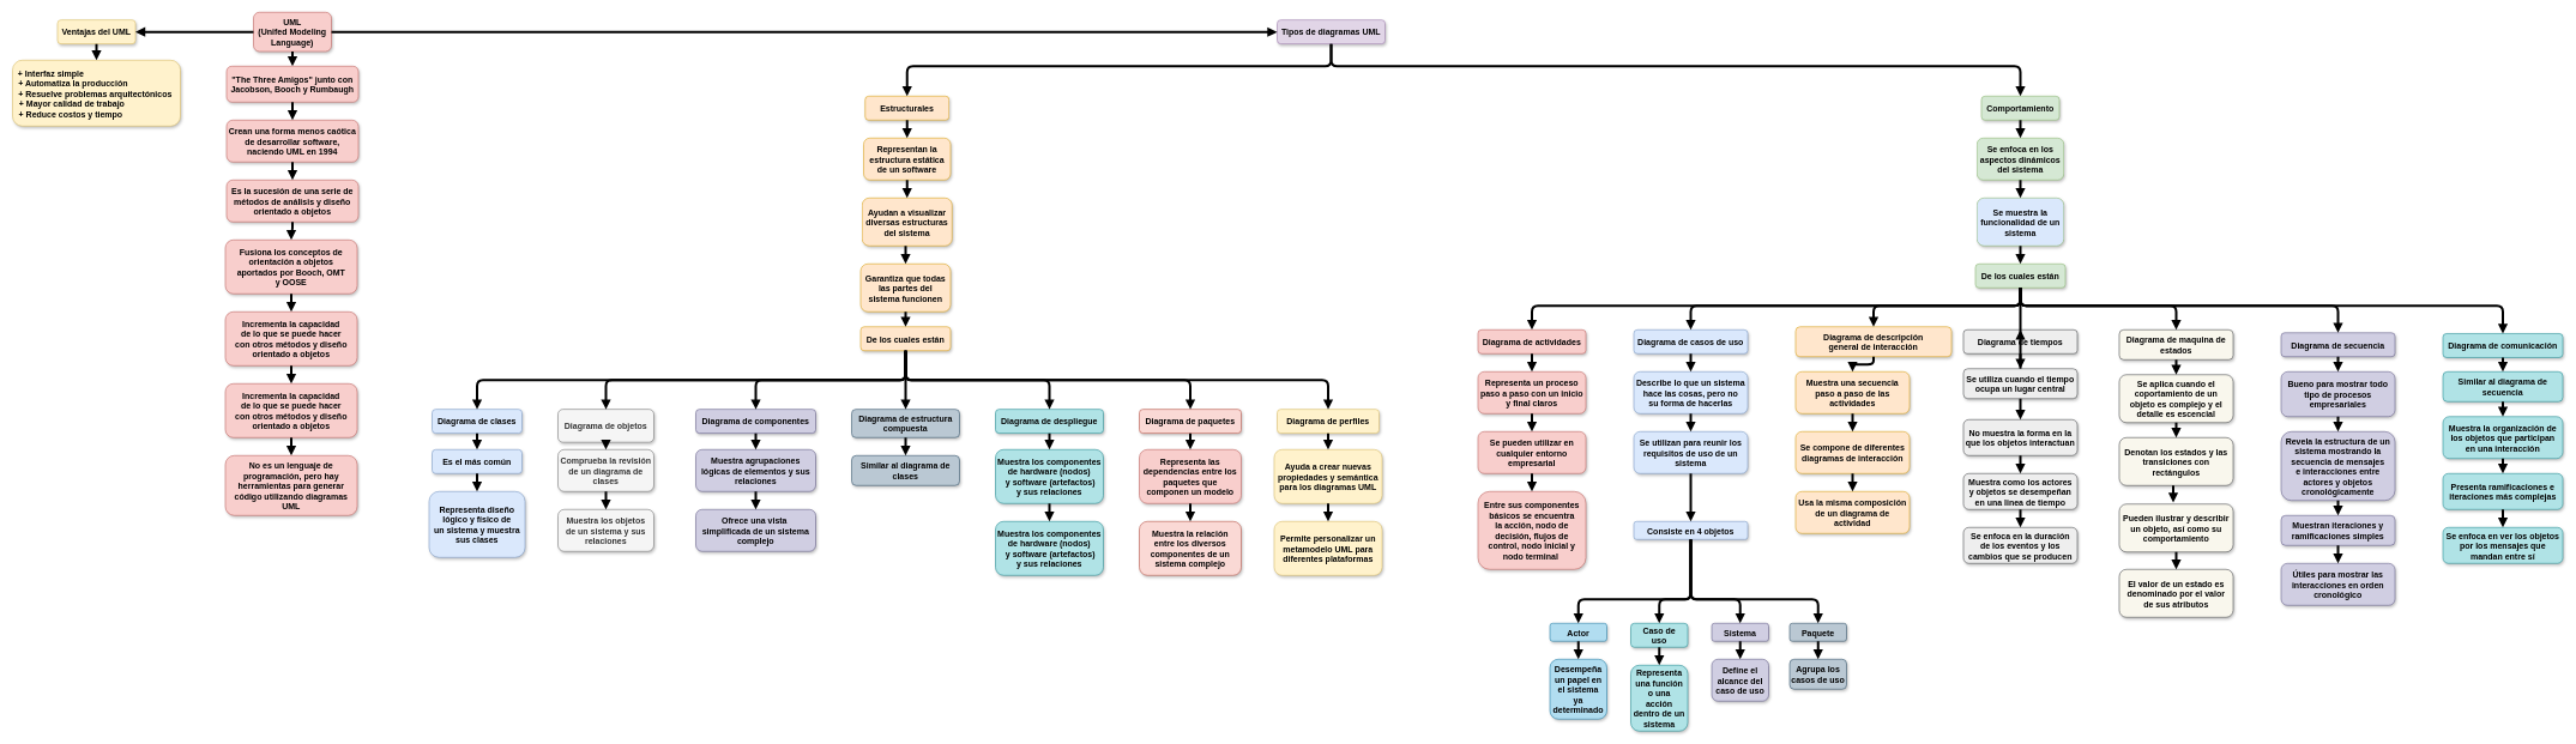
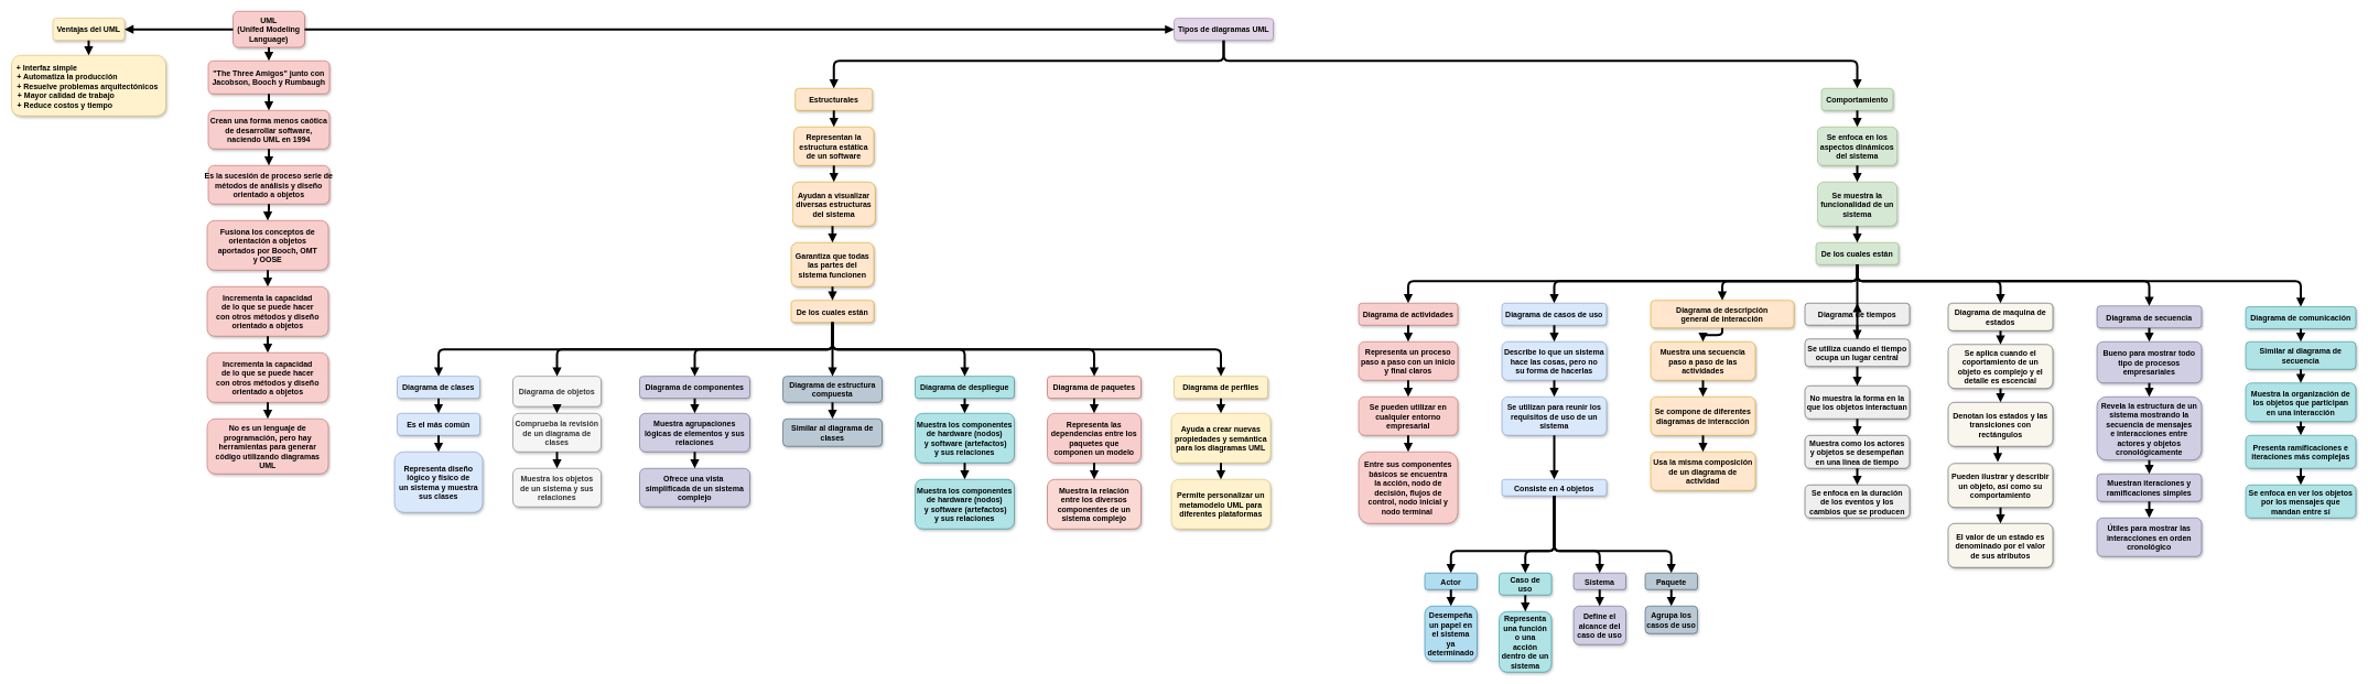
- <mxCell id="3" value="Es la sucesión de una serie de&#10;métodos de análisis y diseño&#10;orientado a objetos" style="rounded=1;fillColor=#f8cecc;strokeColor=#b85450;shadow=1;fontStyle=1;fontSize=14;" parent="1" vertex="1"><mxGeometry x="377" y="300" width="220" height="70" as="geometry" /></mxCell>
+ <mxCell id="3" value="Es la sucesión de proceso serie de&#10;métodos de análisis y diseño&#10;orientado a objetos" style="rounded=1;fillColor=#f8cecc;strokeColor=#b85450;shadow=1;fontStyle=1;fontSize=14;" parent="1" vertex="1"><mxGeometry x="377" y="300" width="220" height="70" as="geometry" /></mxCell>
- <mxCell id="73" value="Se muestra la&#10;funcionalidad de un&#10;sistema" style="rounded=1;fillColor=#dae8fc;strokeColor=#82b366;shadow=1;fontStyle=1;fontSize=14;align=center;horizontal=1;verticalAlign=middle;" vertex="1" parent="1"><mxGeometry x="3297.5" y="330" width="145" height="80" as="geometry" /></mxCell>
+ <mxCell id="73" value="Se muestra la&#10;funcionalidad de un&#10;sistema" style="rounded=1;fillColor=#d5e8d4;strokeColor=#82b366;shadow=1;fontStyle=1;fontSize=14;align=center;horizontal=1;verticalAlign=middle;" vertex="1" parent="1"><mxGeometry x="3297.5" y="330" width="145" height="80" as="geometry" /></mxCell>
